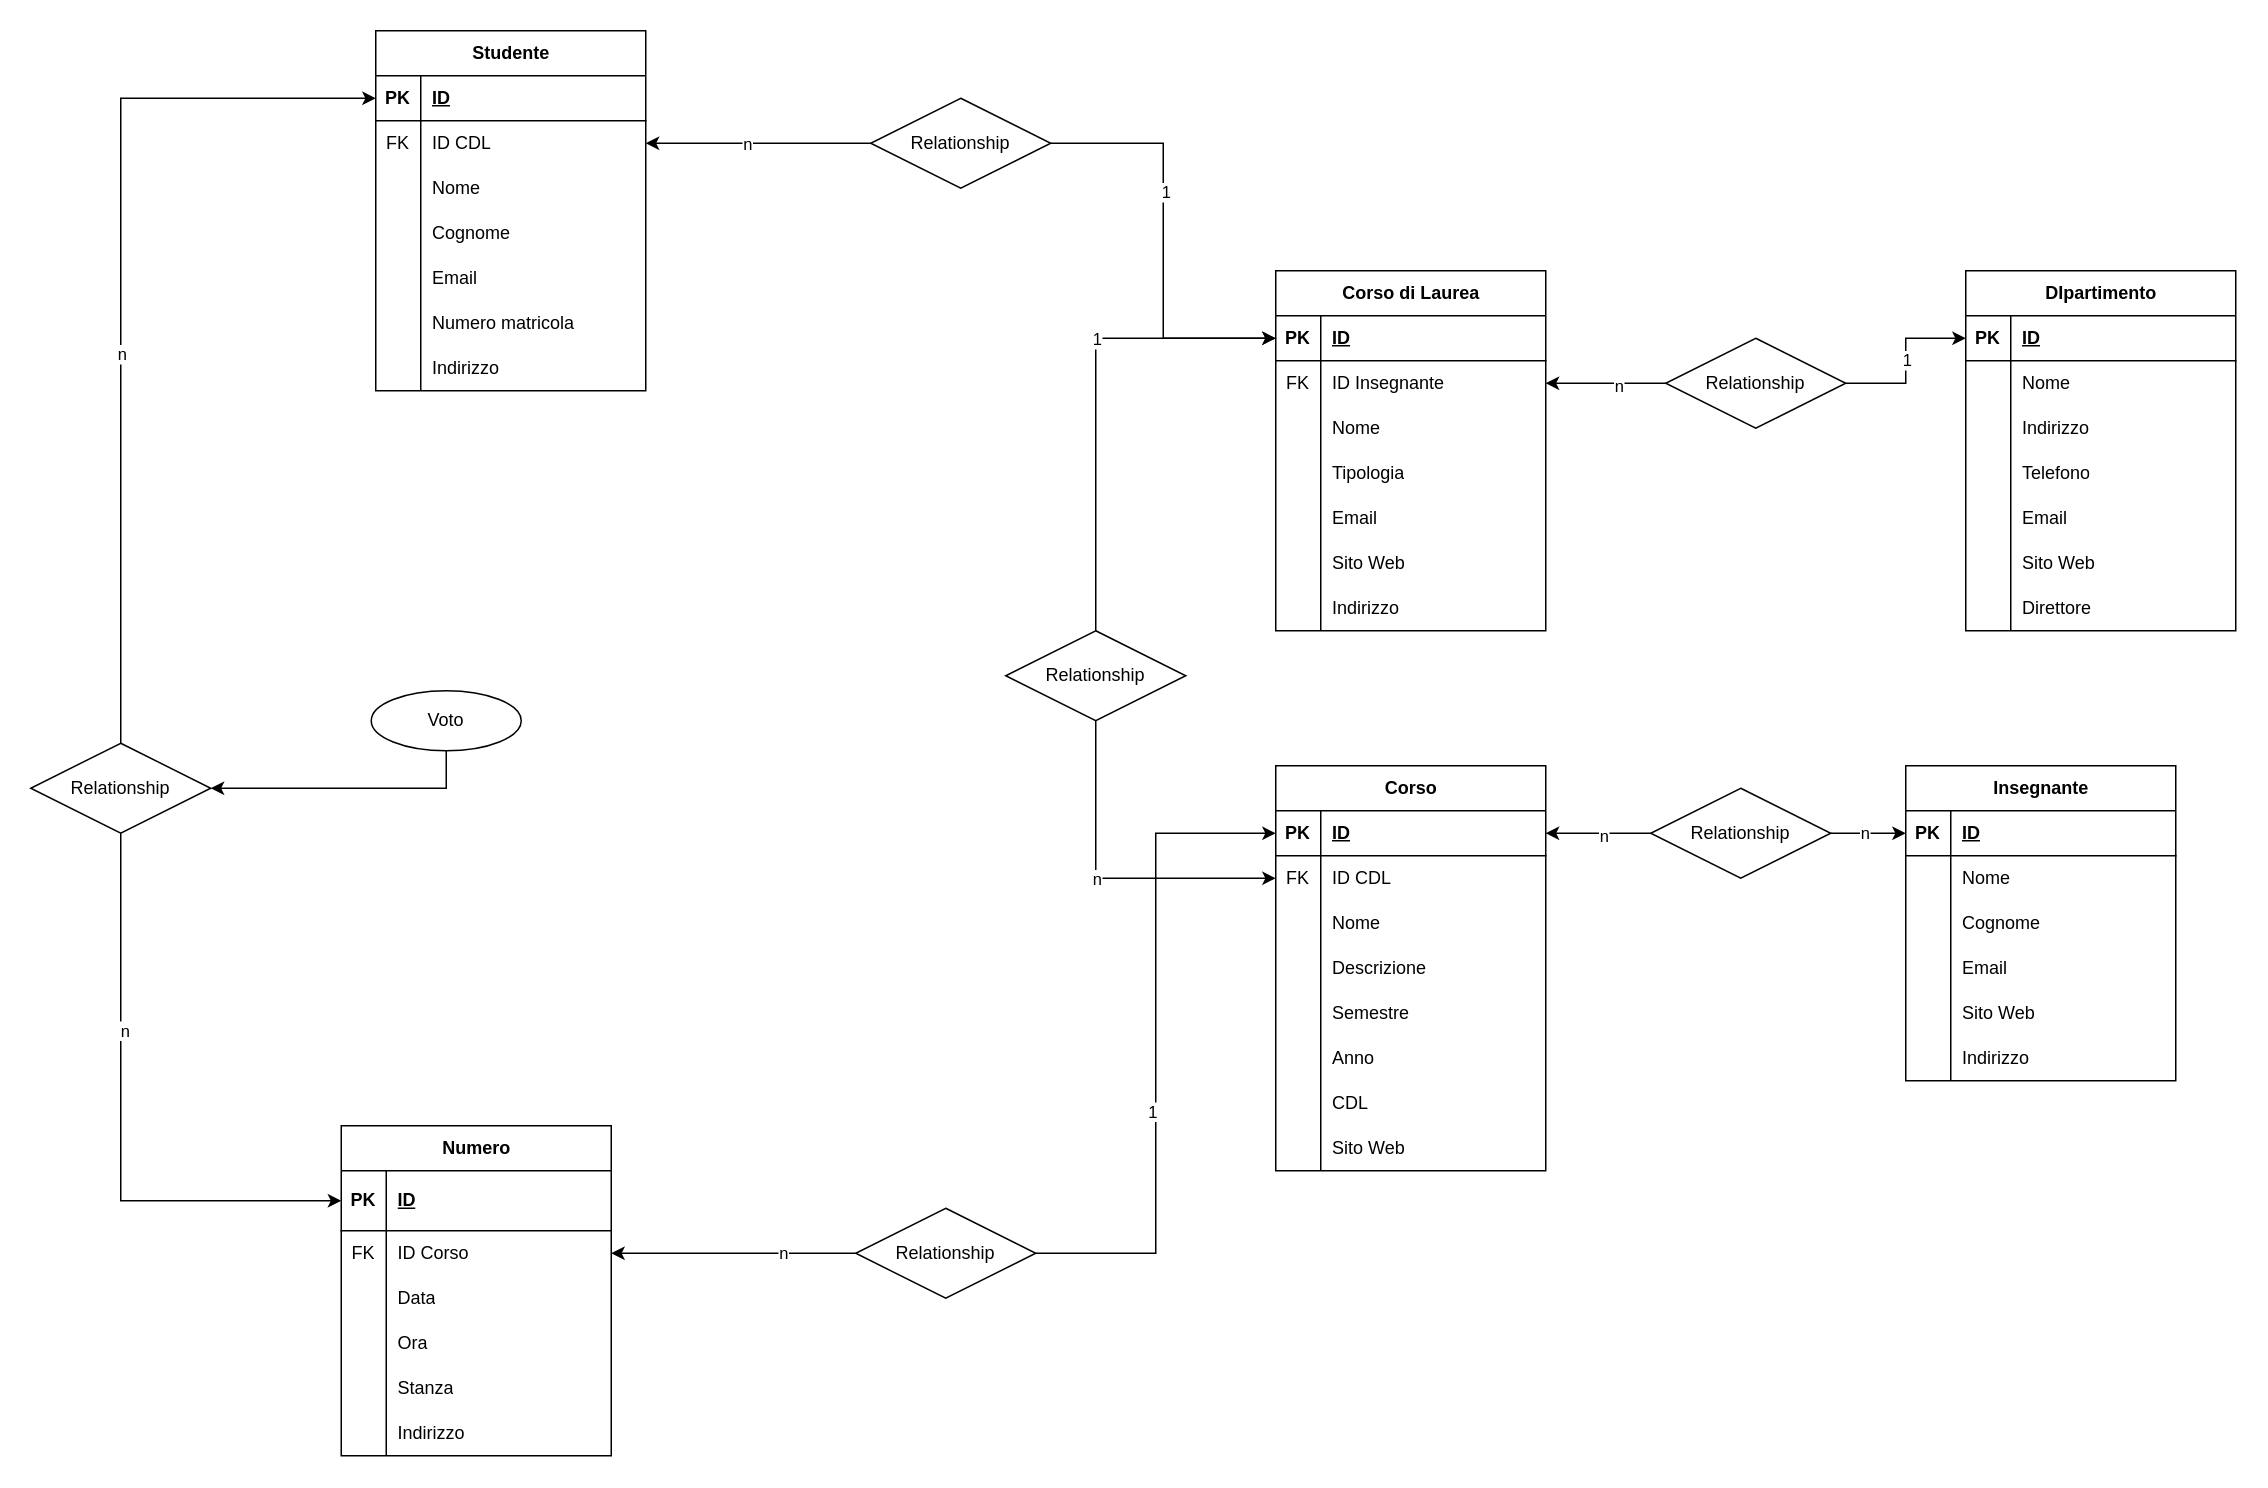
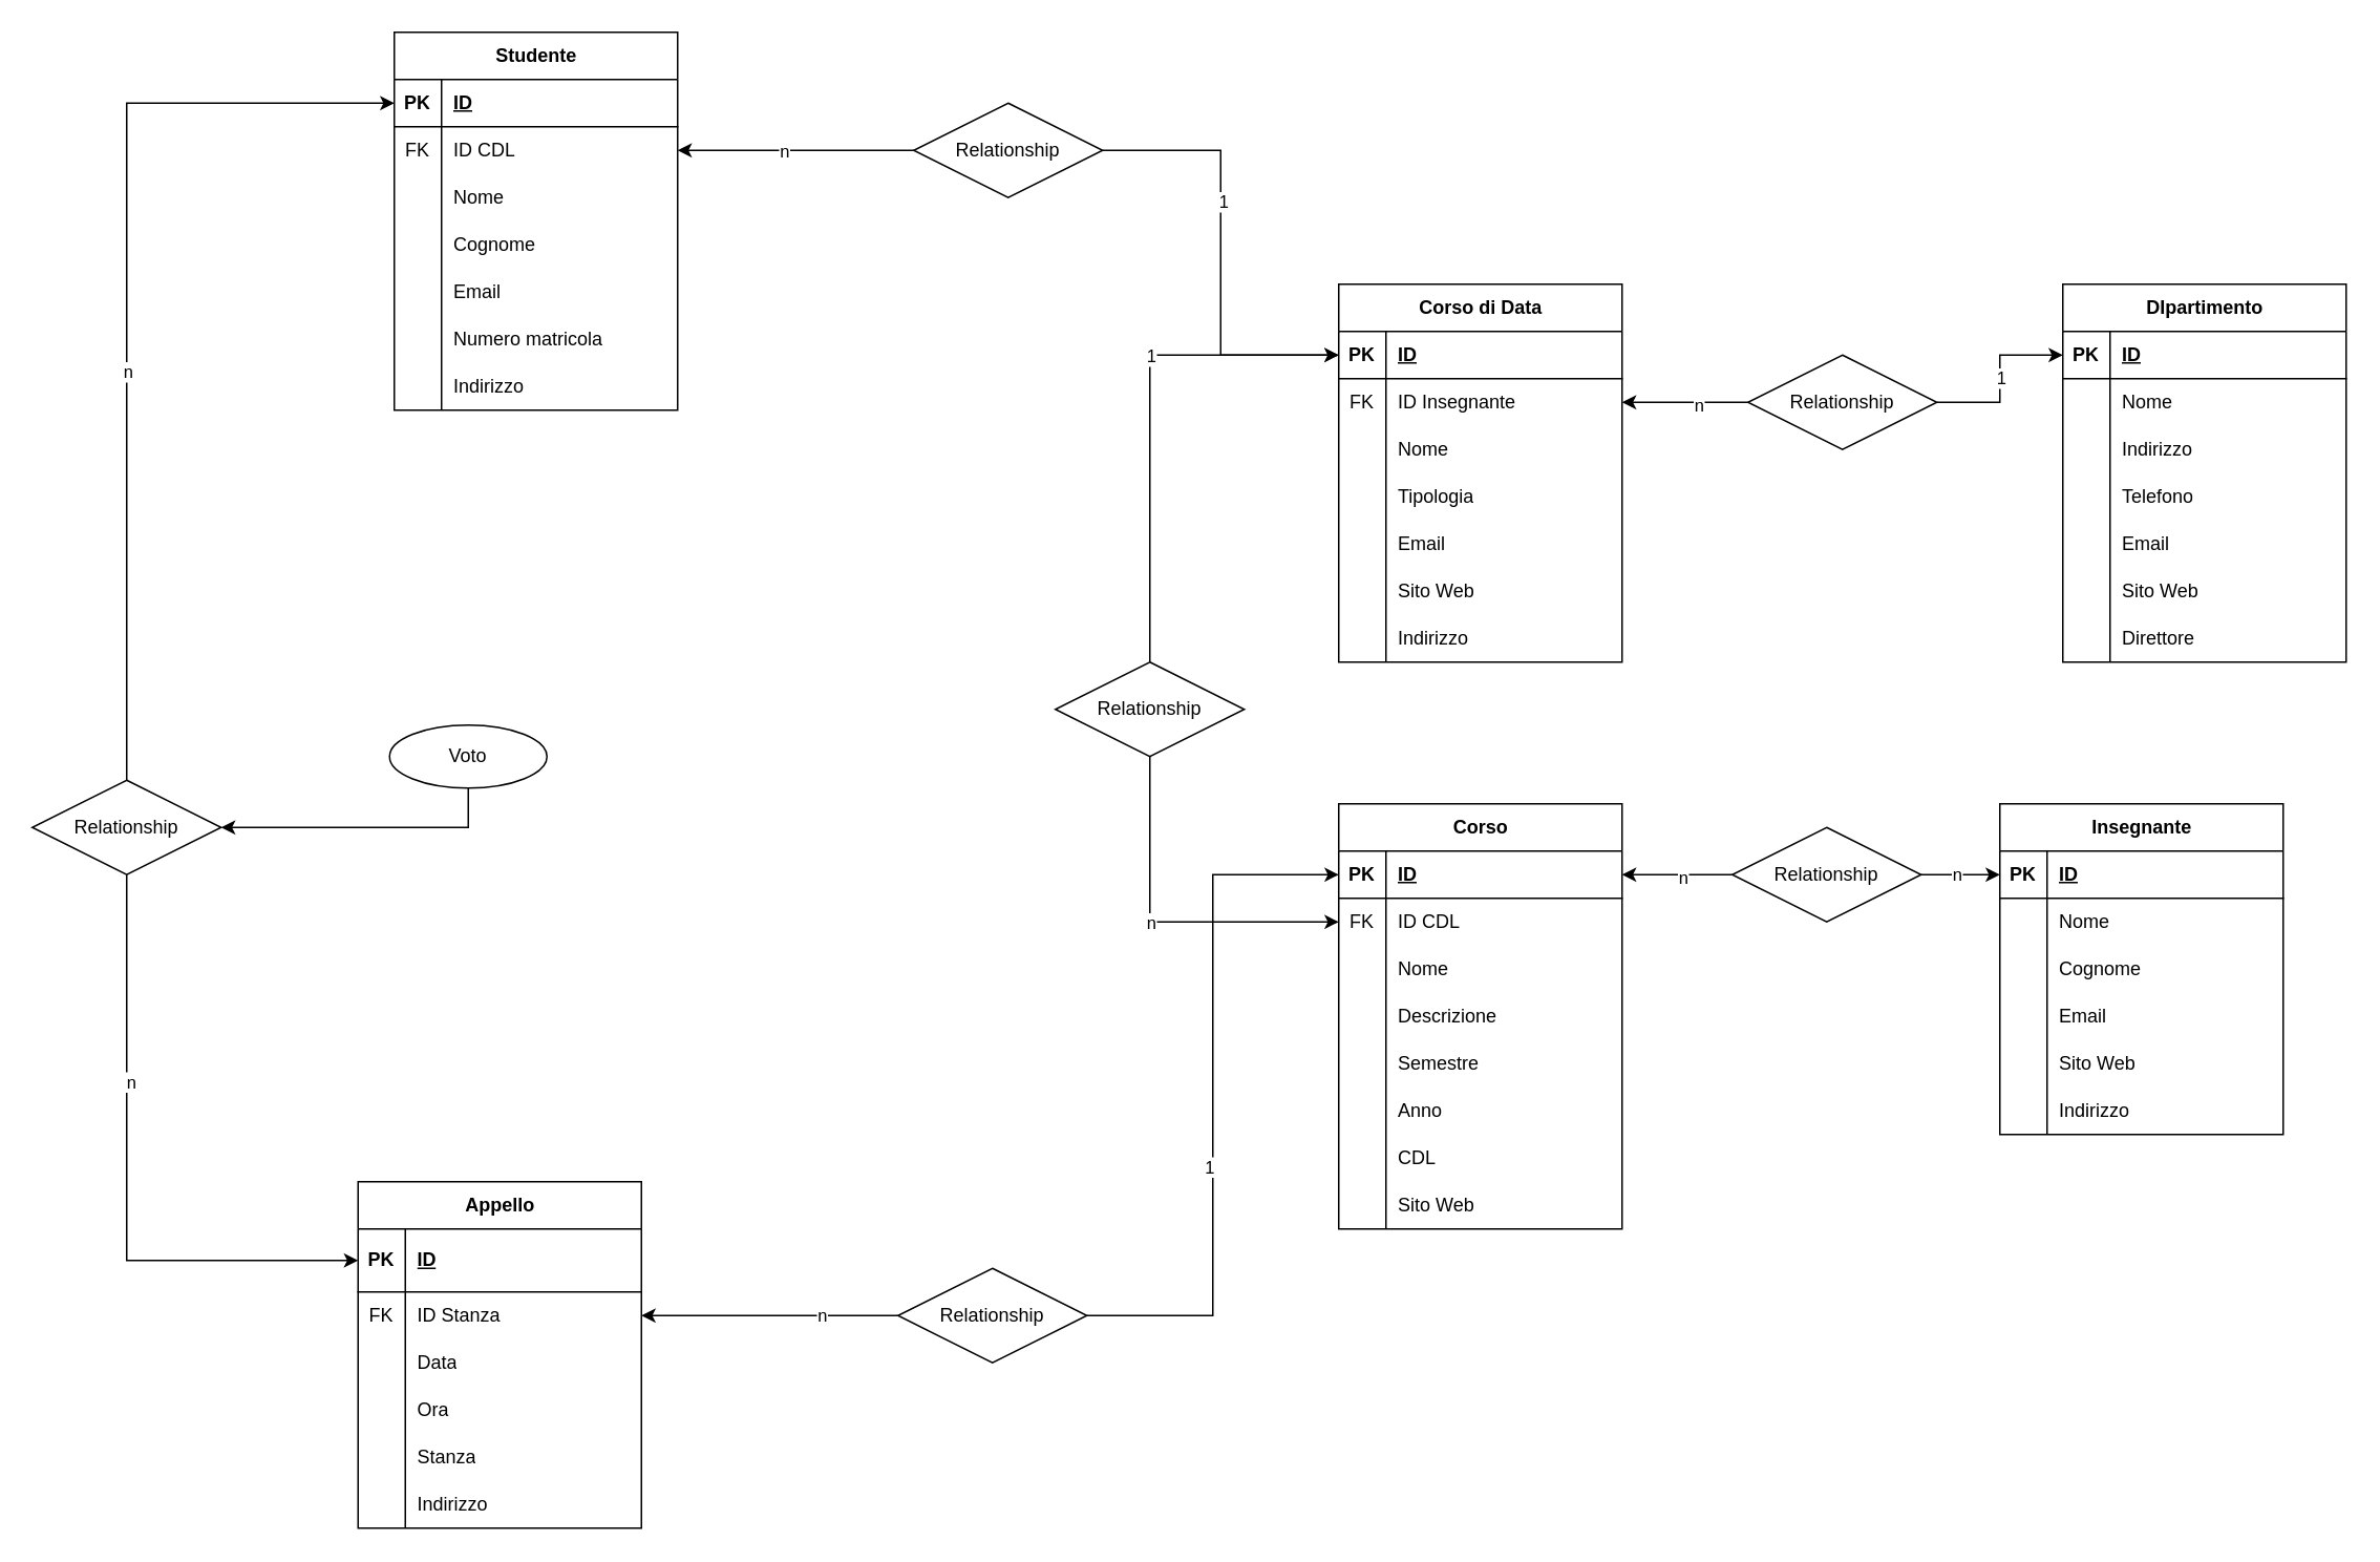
- <mxCell id="24" value="Corso di Laurea" style="shape=table;startSize=30;container=1;collapsible=1;childLayout=tableLayout;fixedRows=1;rowLines=0;fontStyle=1;align=center;resizeLast=1;html=1;" vertex="1" parent="1"><mxGeometry x="850" y="180" width="180" height="240" as="geometry" /></mxCell>
+ <mxCell id="24" value="Corso di Data" style="shape=table;startSize=30;container=1;collapsible=1;childLayout=tableLayout;fixedRows=1;rowLines=0;fontStyle=1;align=center;resizeLast=1;html=1;" vertex="1" parent="1"><mxGeometry x="850" y="180" width="180" height="240" as="geometry" /></mxCell>
- <mxCell id="105" value="Numero" style="shape=table;startSize=30;container=1;collapsible=1;childLayout=tableLayout;fixedRows=1;rowLines=0;fontStyle=1;align=center;resizeLast=1;html=1;" vertex="1" parent="1"><mxGeometry x="227" y="750" width="180" height="220" as="geometry" /></mxCell>
+ <mxCell id="105" value="Appello" style="shape=table;startSize=30;container=1;collapsible=1;childLayout=tableLayout;fixedRows=1;rowLines=0;fontStyle=1;align=center;resizeLast=1;html=1;" vertex="1" parent="1"><mxGeometry x="227" y="750" width="180" height="220" as="geometry" /></mxCell>
- <mxCell id="111" value="ID Corso" style="shape=partialRectangle;connectable=0;fillColor=none;top=0;left=0;bottom=0;right=0;align=left;spacingLeft=6;overflow=hidden;whiteSpace=wrap;html=1;" vertex="1" parent="109"><mxGeometry x="30" width="150" height="30" as="geometry"><mxRectangle width="150" height="30" as="alternateBounds" /></mxGeometry></mxCell>
+ <mxCell id="111" value="ID Stanza" style="shape=partialRectangle;connectable=0;fillColor=none;top=0;left=0;bottom=0;right=0;align=left;spacingLeft=6;overflow=hidden;whiteSpace=wrap;html=1;" vertex="1" parent="109"><mxGeometry x="30" width="150" height="30" as="geometry"><mxRectangle width="150" height="30" as="alternateBounds" /></mxGeometry></mxCell>
